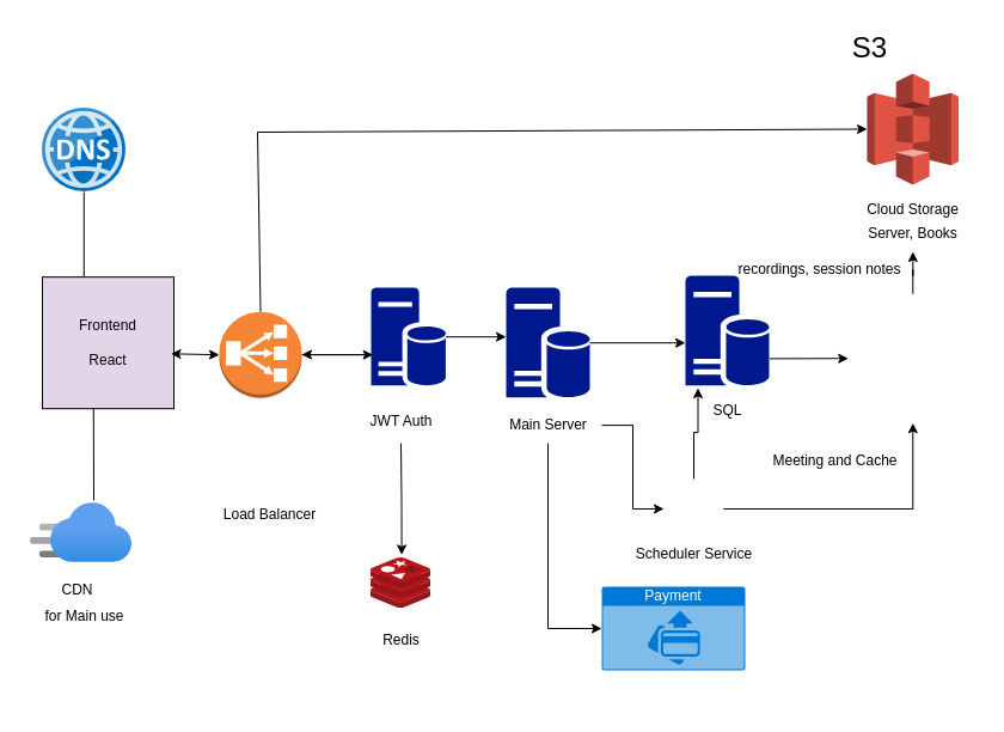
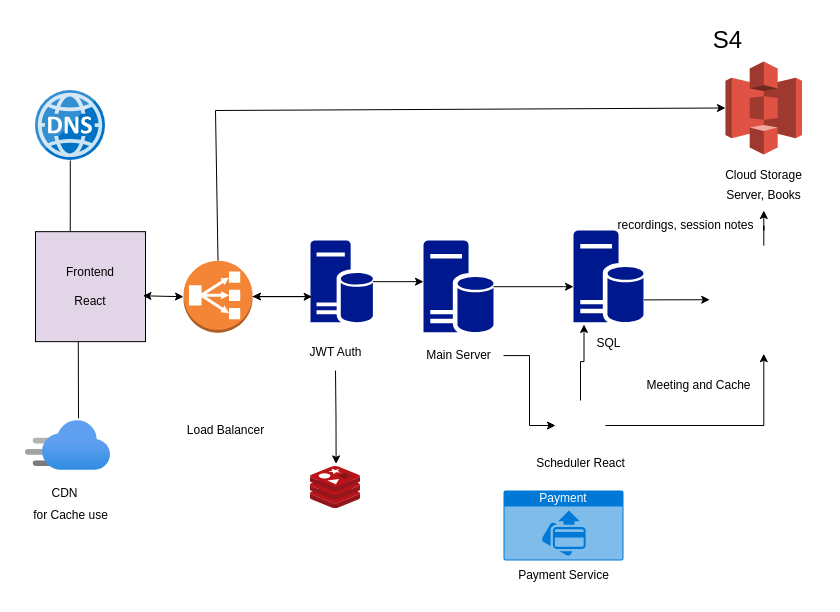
- <mxCell id="18" value="&lt;font style=&quot;font-size: 24px;&quot;&gt;S3&lt;/font&gt;" style="text;html=1;align=center;verticalAlign=middle;resizable=0;points=[];autosize=1;strokeColor=none;fillColor=none;" parent="1" vertex="1"><mxGeometry x="701.5" y="20" width="50" height="40" as="geometry" /></mxCell>
+ <mxCell id="18" value="&lt;font style=&quot;font-size: 24px;&quot;&gt;S4&lt;/font&gt;" style="text;html=1;align=center;verticalAlign=middle;resizable=0;points=[];autosize=1;strokeColor=none;fillColor=none;" parent="1" vertex="1"><mxGeometry x="701.5" y="20" width="50" height="40" as="geometry" /></mxCell>
- <mxCell id="42" value="Scheduler Service" style="text;html=1;align=center;verticalAlign=middle;resizable=0;points=[];autosize=1;strokeColor=none;fillColor=none;" parent="1" vertex="1"><mxGeometry x="520" y="448" width="120" height="30" as="geometry" /></mxCell>
+ <mxCell id="42" value="Scheduler React" style="text;html=1;align=center;verticalAlign=middle;resizable=0;points=[];autosize=1;strokeColor=none;fillColor=none;" parent="1" vertex="1"><mxGeometry x="520" y="448" width="120" height="30" as="geometry" /></mxCell>
- <mxCell id="39" style="edgeStyle=orthogonalEdgeStyle;rounded=0;orthogonalLoop=1;jettySize=auto;html=1;entryX=0;entryY=0.5;entryDx=0;entryDy=0;entryPerimeter=0;" parent="1" source="13" target="20" edge="1"><mxGeometry relative="1" as="geometry" /></mxCell>
- <mxCell id="4" value="for Main use" style="text;html=1;align=center;verticalAlign=middle;resizable=0;points=[];autosize=1;strokeColor=none;fillColor=none;" parent="1" vertex="1"><mxGeometry x="20" y="500" width="100" height="30" as="geometry" /></mxCell>
+ <mxCell id="4" value="for Cache use" style="text;html=1;align=center;verticalAlign=middle;resizable=0;points=[];autosize=1;strokeColor=none;fillColor=none;" parent="1" vertex="1"><mxGeometry x="20" y="500" width="100" height="30" as="geometry" /></mxCell>
- <mxCell id="29" value="Redis" style="text;html=1;align=center;verticalAlign=middle;resizable=0;points=[];autosize=1;strokeColor=none;fillColor=none;" parent="1" vertex="1"><mxGeometry x="310" y="520" width="50" height="30" as="geometry" /></mxCell>
+ <mxCell id="21" value="Payment Service" style="text;html=1;align=center;verticalAlign=middle;resizable=0;points=[];autosize=1;strokeColor=none;fillColor=none;" parent="1" vertex="1"><mxGeometry x="508" y="560" width="110" height="30" as="geometry" /></mxCell>
